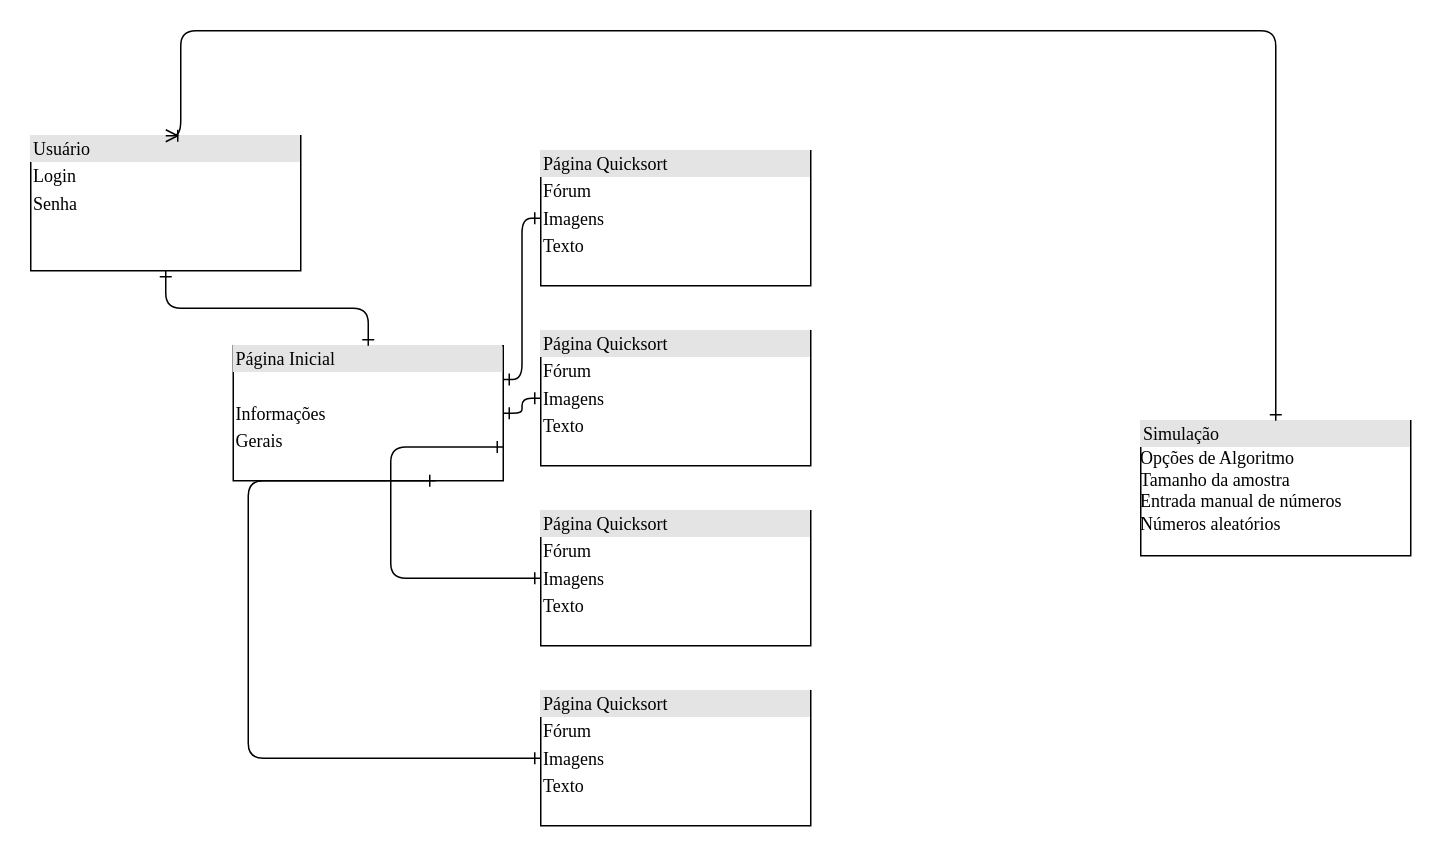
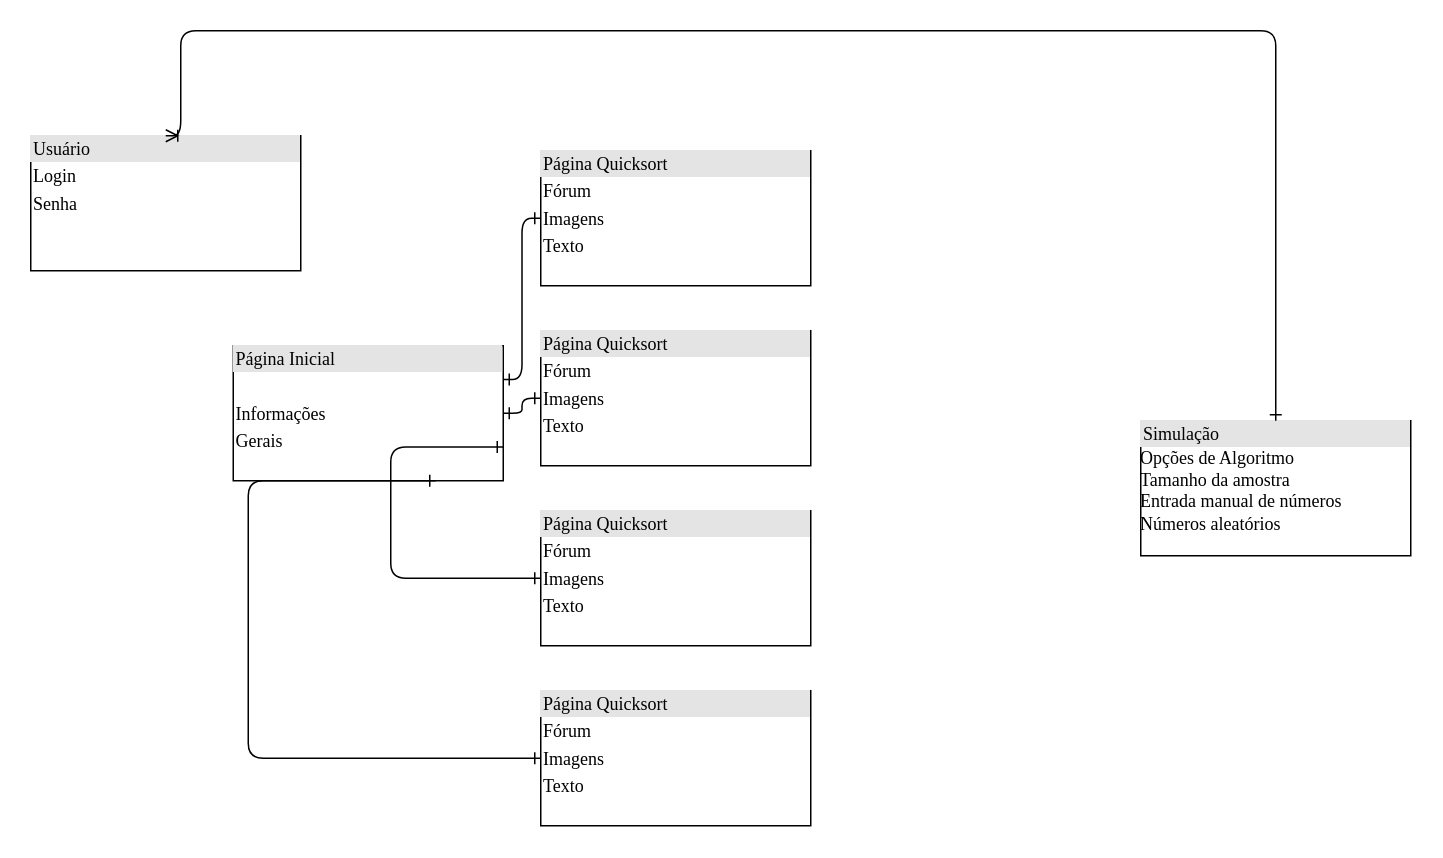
- <mxCell id="4" value="" style="edgeStyle=orthogonalEdgeStyle;html=1;endArrow=ERone;startArrow=ERone;labelBackgroundColor=none;fontFamily=Verdana;fontSize=12;align=left;exitX=0.5;exitY=1;entryX=0.5;entryY=0;startFill=0;endFill=0;" parent="1" source="2" target="3" edge="1"><mxGeometry width="100" height="100" relative="1" as="geometry"><mxPoint x="270" y="350" as="sourcePoint" /><mxPoint x="370" y="250" as="targetPoint" /></mxGeometry></mxCell>
